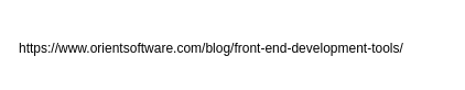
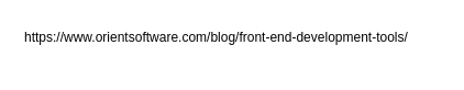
- <mxCell id="2" value="https://www.orientsoftware.com/blog/front-end-development-tools/" style="text;whiteSpace=wrap;" vertex="1" parent="1"><mxGeometry x="15" y="30" width="380" height="40" as="geometry" /></mxCell>
+ <mxCell id="2" value="https://www.orientsoftware.com/blog/front-end-development-tools/" style="text;whiteSpace=wrap;" vertex="1" parent="1"><mxGeometry x="20" y="20" width="380" height="40" as="geometry" /></mxCell>
